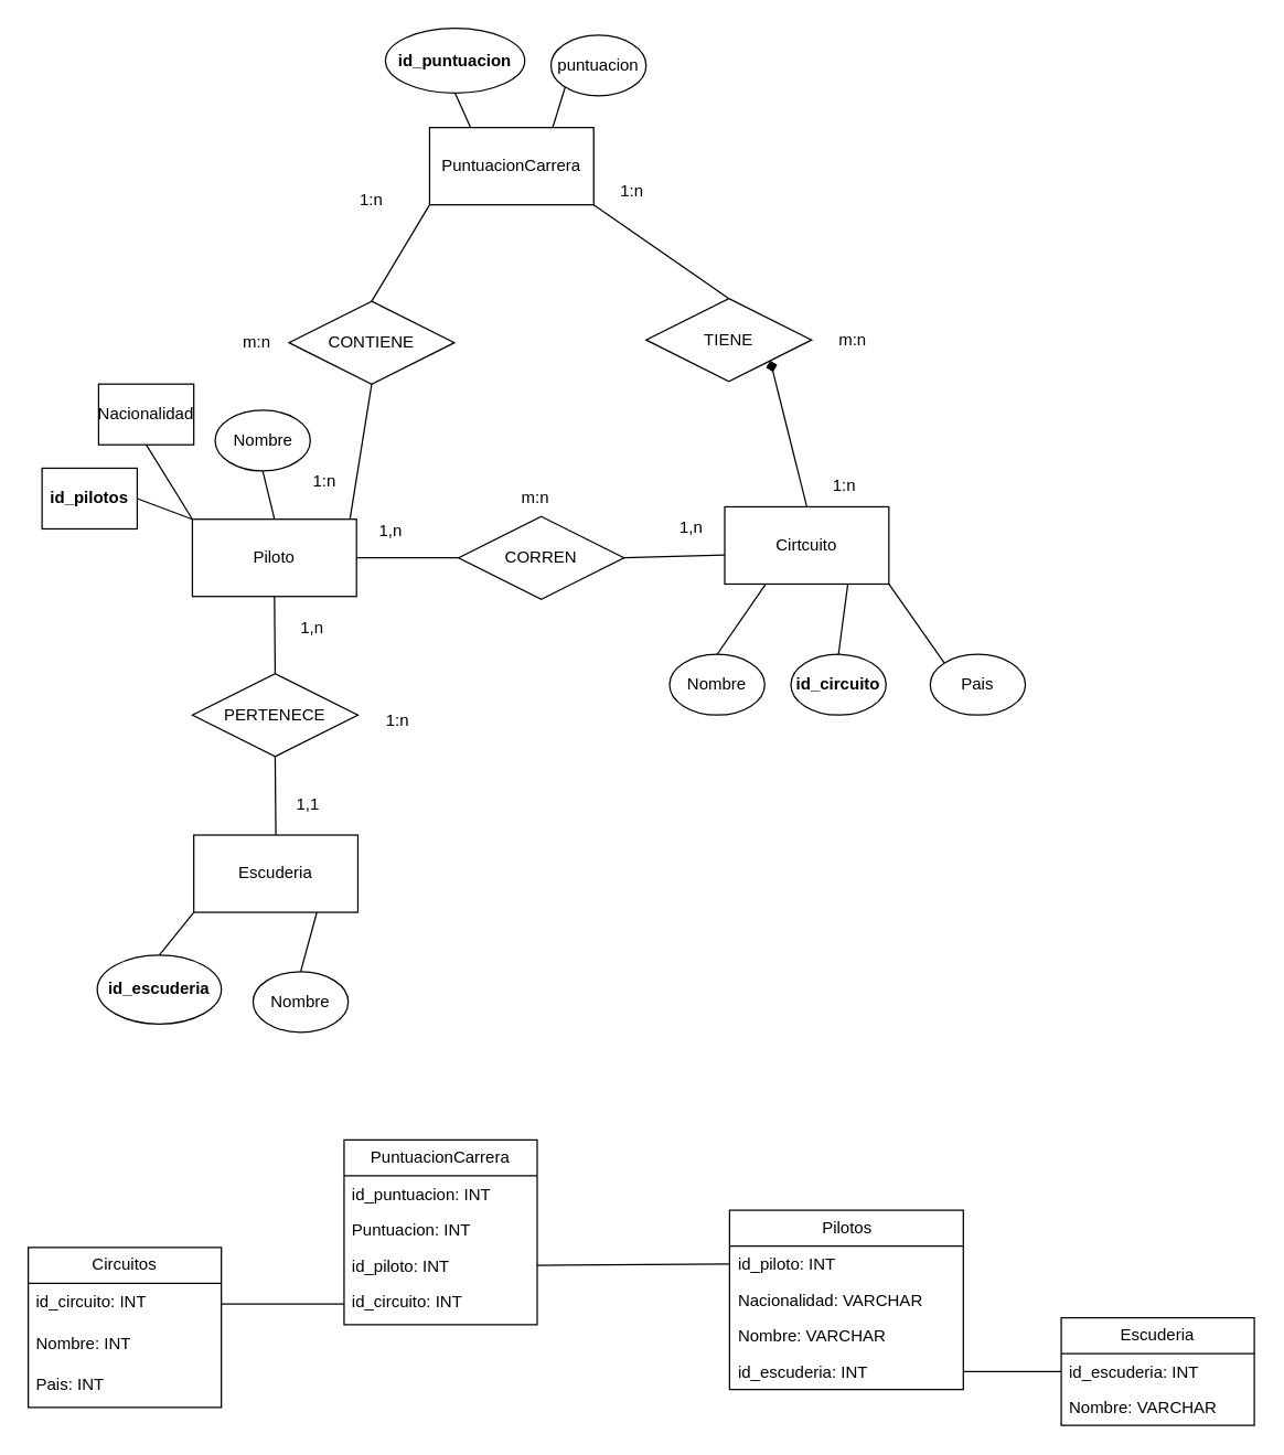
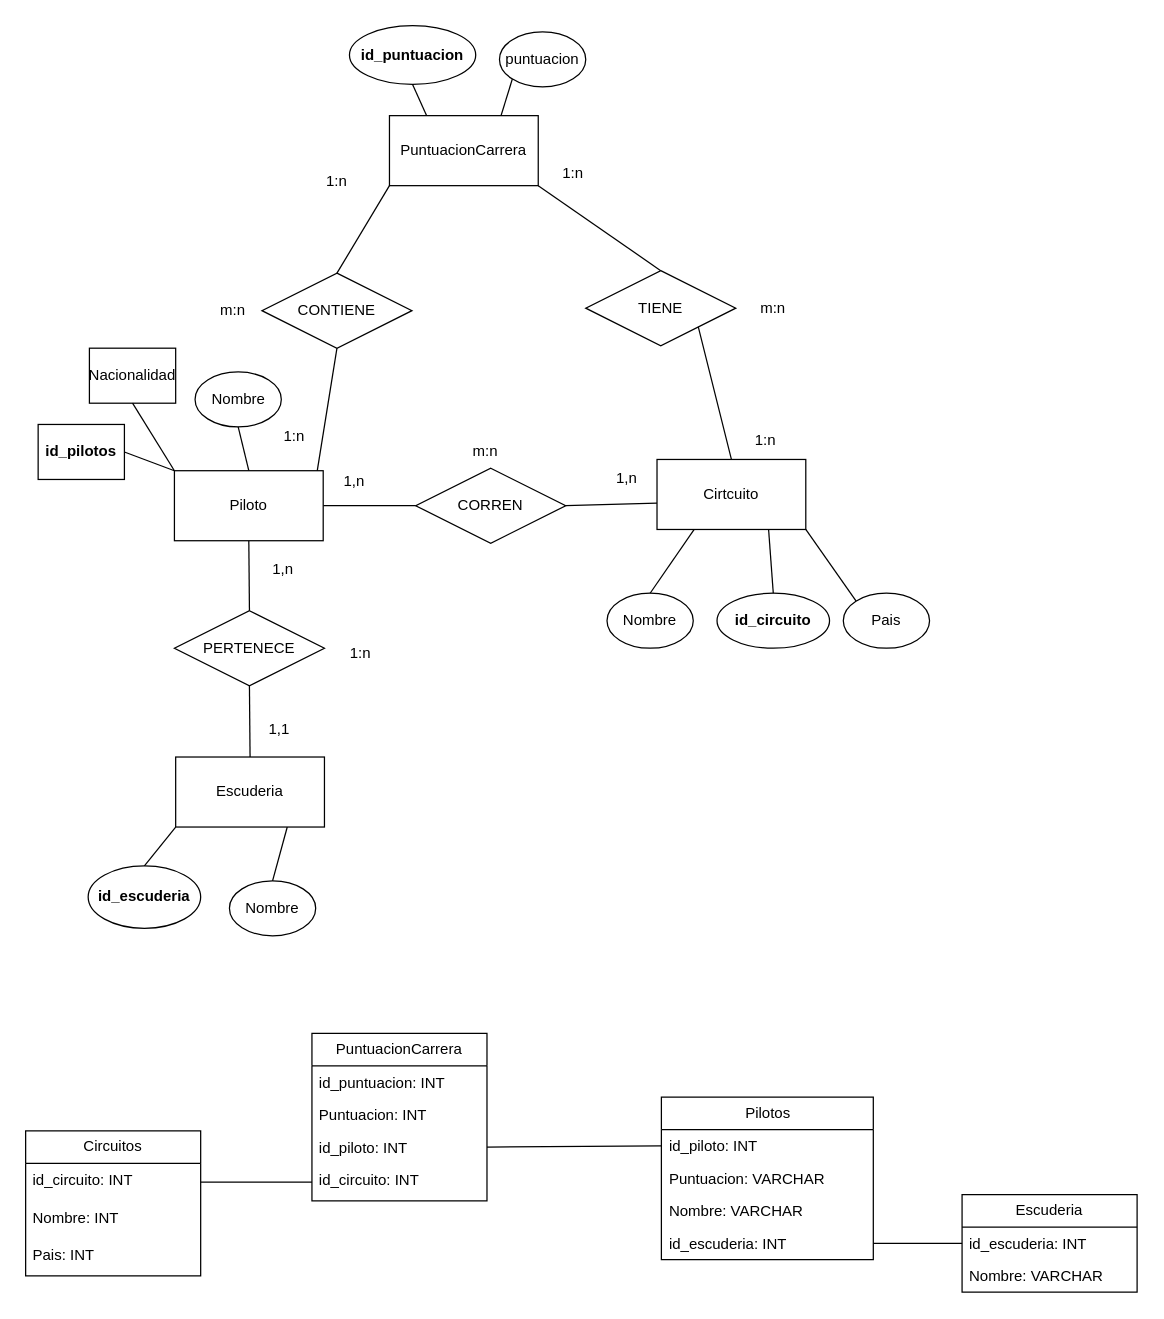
- <mxCell id="40" value="" style="endArrow=diamond;html=1;rounded=0;entryX=1;entryY=1;entryDx=0;entryDy=0;exitX=0.5;exitY=0;exitDx=0;exitDy=0;" edge="1" parent="1" source="27" target="39"><mxGeometry width="50" height="50" relative="1" as="geometry"><mxPoint x="178" y="429" as="sourcePoint" /><mxPoint x="228" y="379" as="targetPoint" /></mxGeometry></mxCell>
+ <mxCell id="40" value="" style="endArrow=none;html=1;rounded=0;entryX=1;entryY=1;entryDx=0;entryDy=0;exitX=0.5;exitY=0;exitDx=0;exitDy=0;" edge="1" parent="1" source="27" target="39"><mxGeometry width="50" height="50" relative="1" as="geometry"><mxPoint x="178" y="429" as="sourcePoint" /><mxPoint x="228" y="379" as="targetPoint" /></mxGeometry></mxCell>
- <mxCell id="10" value="&lt;b&gt;id_circuito&lt;/b&gt;" style="ellipse;whiteSpace=wrap;html=1;" vertex="1" parent="1"><mxGeometry x="573" y="474" width="69" height="44" as="geometry" /></mxCell>
+ <mxCell id="10" value="&lt;b&gt;id_circuito&lt;/b&gt;" style="ellipse;whiteSpace=wrap;html=1;" vertex="1" parent="1"><mxGeometry x="573" y="474" width="90" height="44" as="geometry" /></mxCell>
- <mxCell id="50" value="Nacionalidad: VARCHAR" style="text;strokeColor=none;fillColor=none;align=left;verticalAlign=top;spacingLeft=4;spacingRight=4;overflow=hidden;rotatable=0;points=[[0,0.5],[1,0.5]];portConstraint=eastwest;whiteSpace=wrap;html=1;" vertex="1" parent="48"><mxGeometry y="52" width="169.5" height="26" as="geometry" /></mxCell>
+ <mxCell id="50" value="Puntuacion: VARCHAR" style="text;strokeColor=none;fillColor=none;align=left;verticalAlign=top;spacingLeft=4;spacingRight=4;overflow=hidden;rotatable=0;points=[[0,0.5],[1,0.5]];portConstraint=eastwest;whiteSpace=wrap;html=1;" vertex="1" parent="48"><mxGeometry y="52" width="169.5" height="26" as="geometry" /></mxCell>
